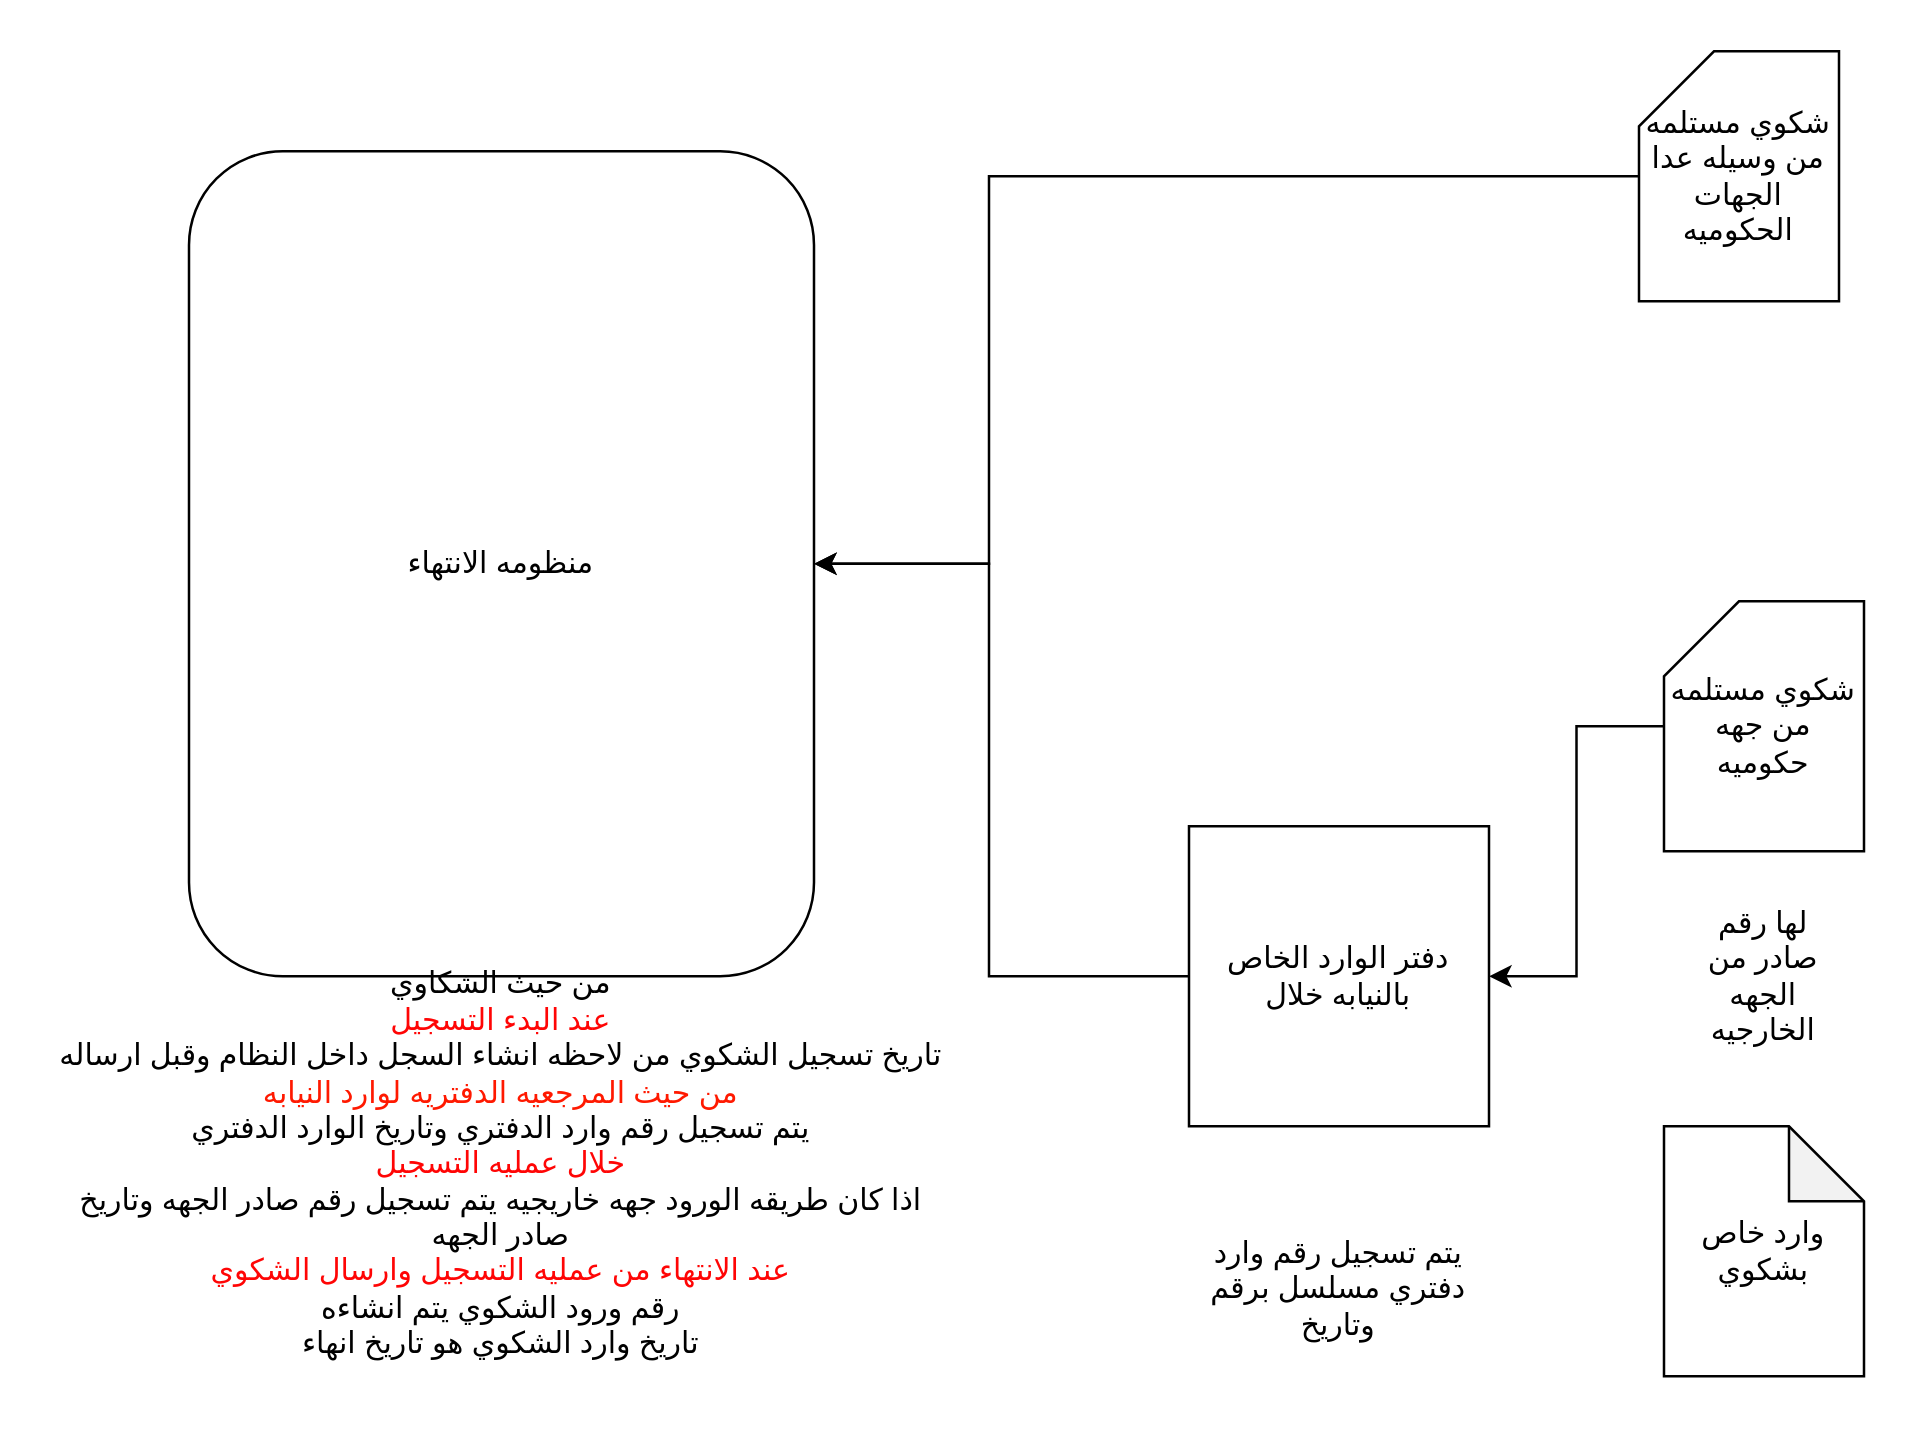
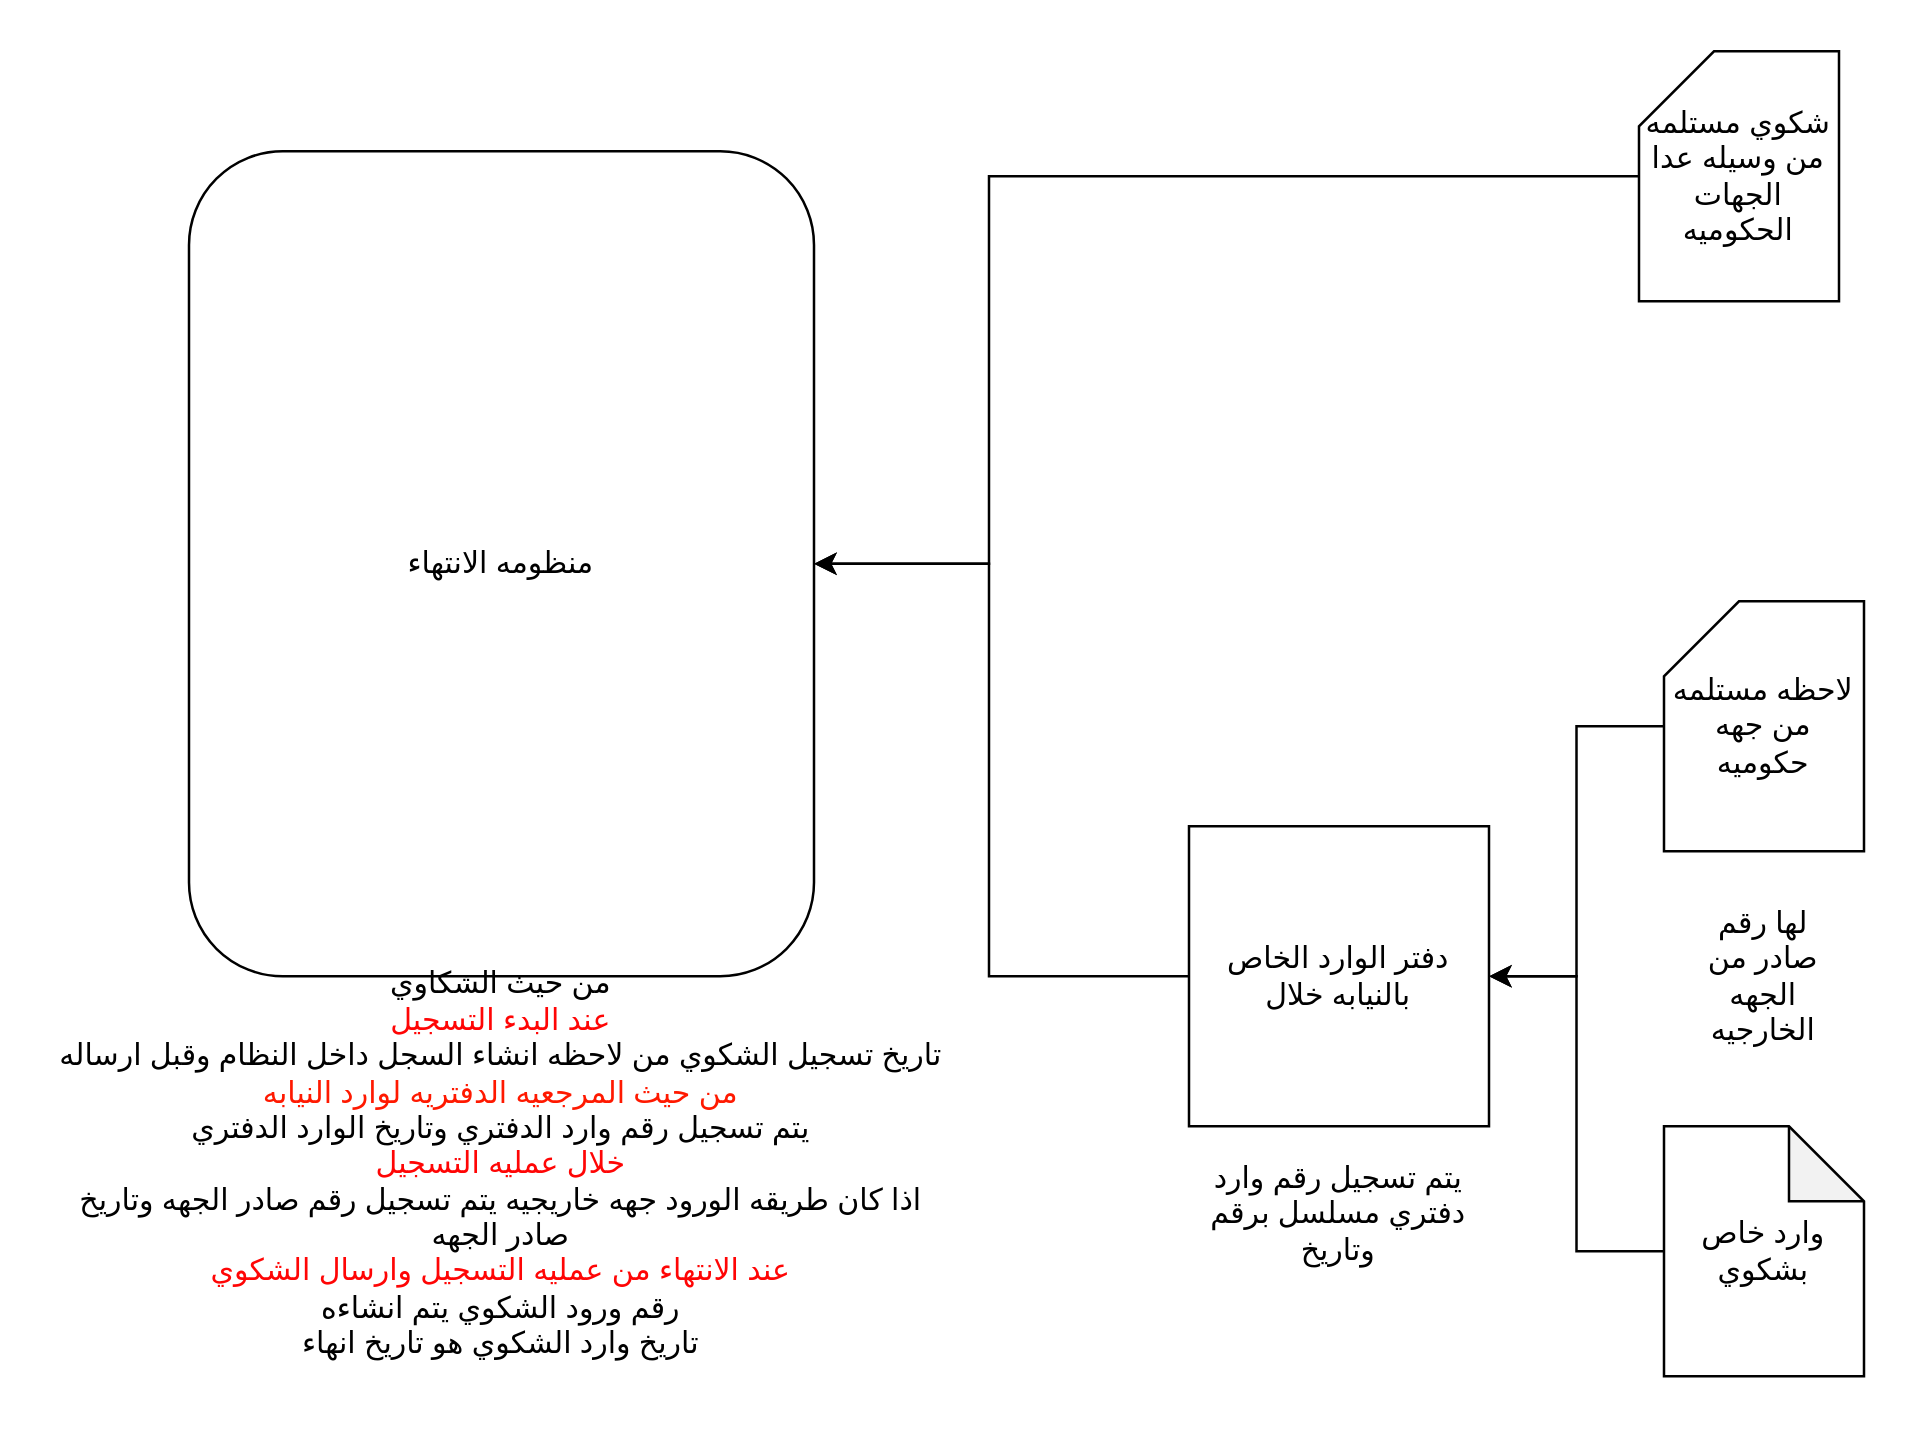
- <mxCell id="5" value="شكوي مستلمه من جهه حكوميه" style="shape=card;whiteSpace=wrap;html=1;" vertex="1" parent="1"><mxGeometry x="665" y="240" width="80" height="100" as="geometry" /></mxCell>
+ <mxCell id="5" value="لاحظه مستلمه من جهه حكوميه" style="shape=card;whiteSpace=wrap;html=1;" vertex="1" parent="1"><mxGeometry x="665" y="240" width="80" height="100" as="geometry" /></mxCell>
+ <mxCell id="7" style="edgeStyle=orthogonalEdgeStyle;rounded=0;orthogonalLoop=1;jettySize=auto;html=1;entryX=1;entryY=0.5;entryDx=0;entryDy=0;" edge="1" parent="1" source="8" target="10"><mxGeometry relative="1" as="geometry" /></mxCell>
- <mxCell id="11" value="يتم تسجيل رقم وارد دفتري مسلسل برقم وتاريخ" style="text;html=1;strokeColor=none;fillColor=none;align=center;verticalAlign=middle;whiteSpace=wrap;rounded=0;" vertex="1" parent="1"><mxGeometry x="480" y="500" width="110" height="30" as="geometry" /></mxCell>
+ <mxCell id="11" value="يتم تسجيل رقم وارد دفتري مسلسل برقم وتاريخ" style="text;html=1;strokeColor=none;fillColor=none;align=center;verticalAlign=middle;whiteSpace=wrap;rounded=0;" vertex="1" parent="1"><mxGeometry x="480" y="470" width="110" height="30" as="geometry" /></mxCell>
